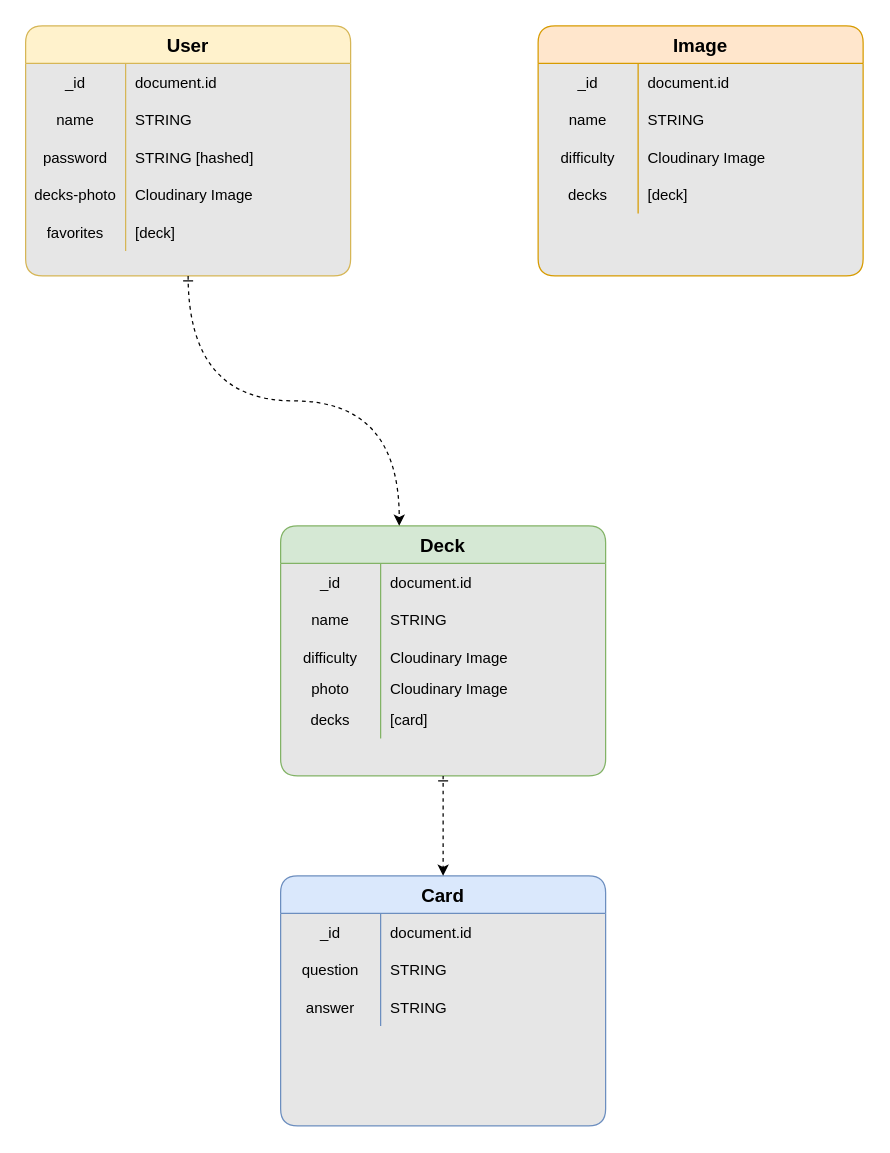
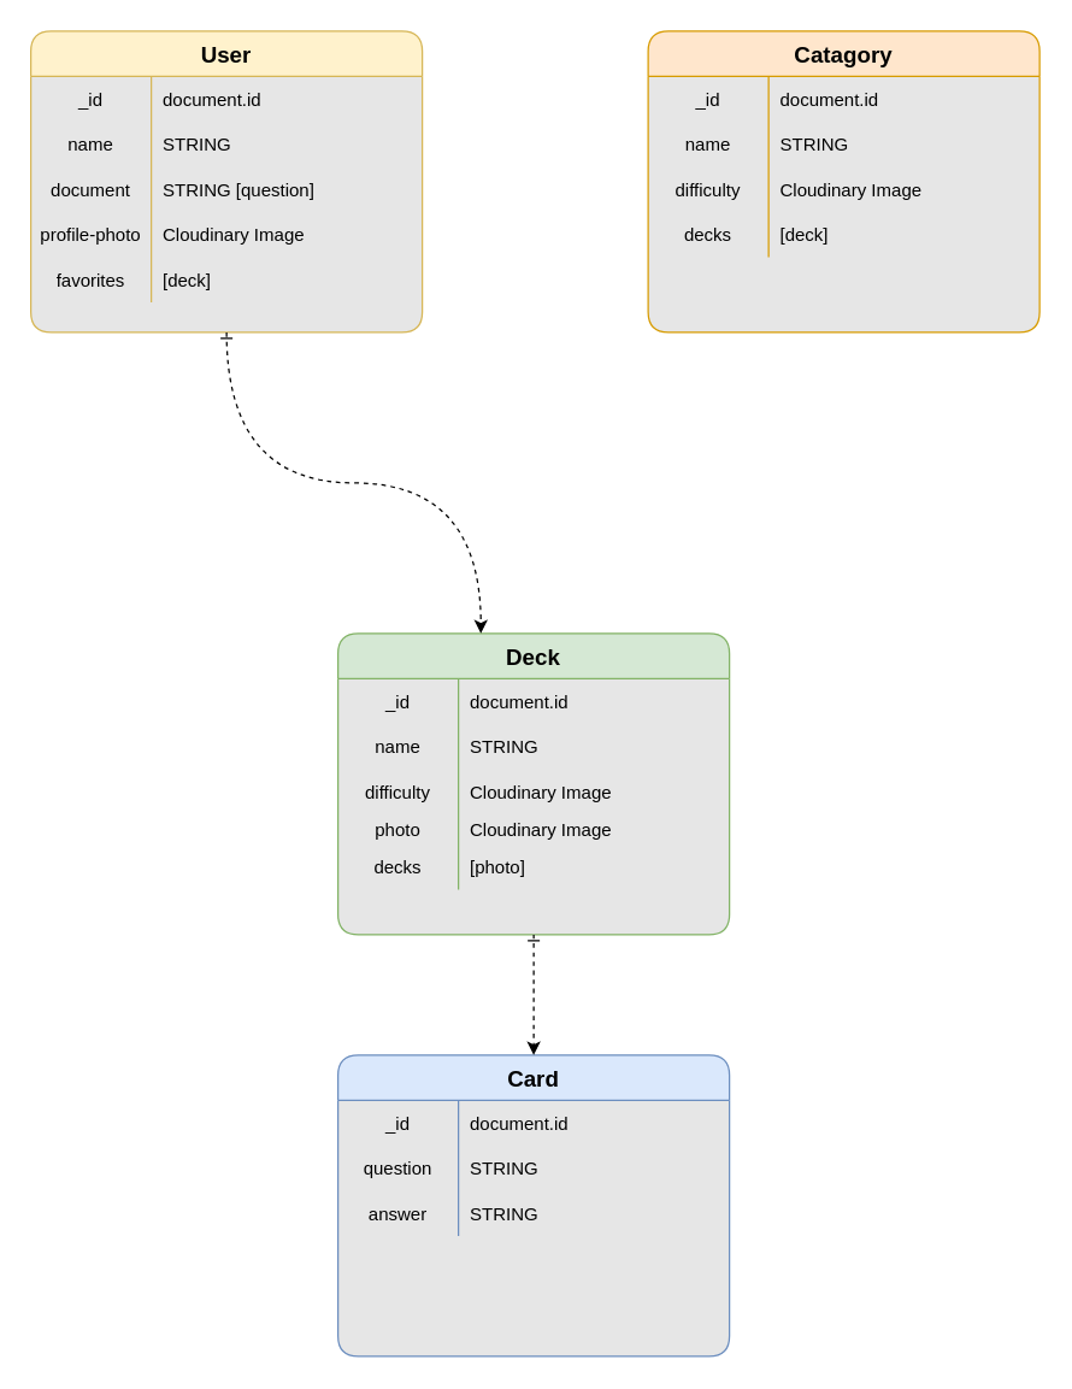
- <mxCell id="18" value="Image" style="shape=table;startSize=30;container=1;collapsible=1;childLayout=tableLayout;fixedRows=1;rowLines=0;fontStyle=1;align=center;resizeLast=1;rounded=1;fillColor=#ffe6cc;strokeColor=#d79b00;swimlaneFillColor=#E6E6E6;fontSize=15;fontFamily=Helvetica;" parent="1" vertex="1"><mxGeometry x="430" y="20" width="260" height="200" as="geometry" /></mxCell>
+ <mxCell id="18" value="Catagory" style="shape=table;startSize=30;container=1;collapsible=1;childLayout=tableLayout;fixedRows=1;rowLines=0;fontStyle=1;align=center;resizeLast=1;rounded=1;fillColor=#ffe6cc;strokeColor=#d79b00;swimlaneFillColor=#E6E6E6;fontSize=15;fontFamily=Helvetica;" parent="1" vertex="1"><mxGeometry x="430" y="20" width="260" height="200" as="geometry" /></mxCell>
- <mxCell id="10" value="password" style="shape=partialRectangle;connectable=0;fillColor=none;top=0;left=0;bottom=0;right=0;editable=1;overflow=hidden;fontFamily=Helvetica;" parent="9" vertex="1"><mxGeometry width="80" height="30" as="geometry"><mxRectangle width="80" height="30" as="alternateBounds" /></mxGeometry></mxCell>
+ <mxCell id="10" value="document" style="shape=partialRectangle;connectable=0;fillColor=none;top=0;left=0;bottom=0;right=0;editable=1;overflow=hidden;fontFamily=Helvetica;" parent="9" vertex="1"><mxGeometry width="80" height="30" as="geometry"><mxRectangle width="80" height="30" as="alternateBounds" /></mxGeometry></mxCell>
- <mxCell id="11" value="STRING [hashed]" style="shape=partialRectangle;connectable=0;fillColor=none;top=0;left=0;bottom=0;right=0;align=left;spacingLeft=6;overflow=hidden;fontFamily=Helvetica;" parent="9" vertex="1"><mxGeometry x="80" width="180" height="30" as="geometry"><mxRectangle width="180" height="30" as="alternateBounds" /></mxGeometry></mxCell>
+ <mxCell id="11" value="STRING [question]" style="shape=partialRectangle;connectable=0;fillColor=none;top=0;left=0;bottom=0;right=0;align=left;spacingLeft=6;overflow=hidden;fontFamily=Helvetica;" parent="9" vertex="1"><mxGeometry x="80" width="180" height="30" as="geometry"><mxRectangle width="180" height="30" as="alternateBounds" /></mxGeometry></mxCell>
- <mxCell id="13" value="decks-photo" style="shape=partialRectangle;connectable=0;fillColor=none;top=0;left=0;bottom=0;right=0;editable=1;overflow=hidden;fontFamily=Helvetica;" parent="12" vertex="1"><mxGeometry width="80" height="30" as="geometry"><mxRectangle width="80" height="30" as="alternateBounds" /></mxGeometry></mxCell>
+ <mxCell id="13" value="profile-photo" style="shape=partialRectangle;connectable=0;fillColor=none;top=0;left=0;bottom=0;right=0;editable=1;overflow=hidden;fontFamily=Helvetica;" parent="12" vertex="1"><mxGeometry width="80" height="30" as="geometry"><mxRectangle width="80" height="30" as="alternateBounds" /></mxGeometry></mxCell>
- <mxCell id="56" value="[card]" style="shape=partialRectangle;connectable=0;fillColor=none;top=0;left=0;bottom=0;right=0;align=left;spacingLeft=6;overflow=hidden;rounded=1;fontFamily=Helvetica;" parent="54" vertex="1"><mxGeometry x="80" width="180" height="30" as="geometry"><mxRectangle width="180" height="30" as="alternateBounds" /></mxGeometry></mxCell>
+ <mxCell id="56" value="[photo]" style="shape=partialRectangle;connectable=0;fillColor=none;top=0;left=0;bottom=0;right=0;align=left;spacingLeft=6;overflow=hidden;rounded=1;fontFamily=Helvetica;" parent="54" vertex="1"><mxGeometry x="80" width="180" height="30" as="geometry"><mxRectangle width="180" height="30" as="alternateBounds" /></mxGeometry></mxCell>
